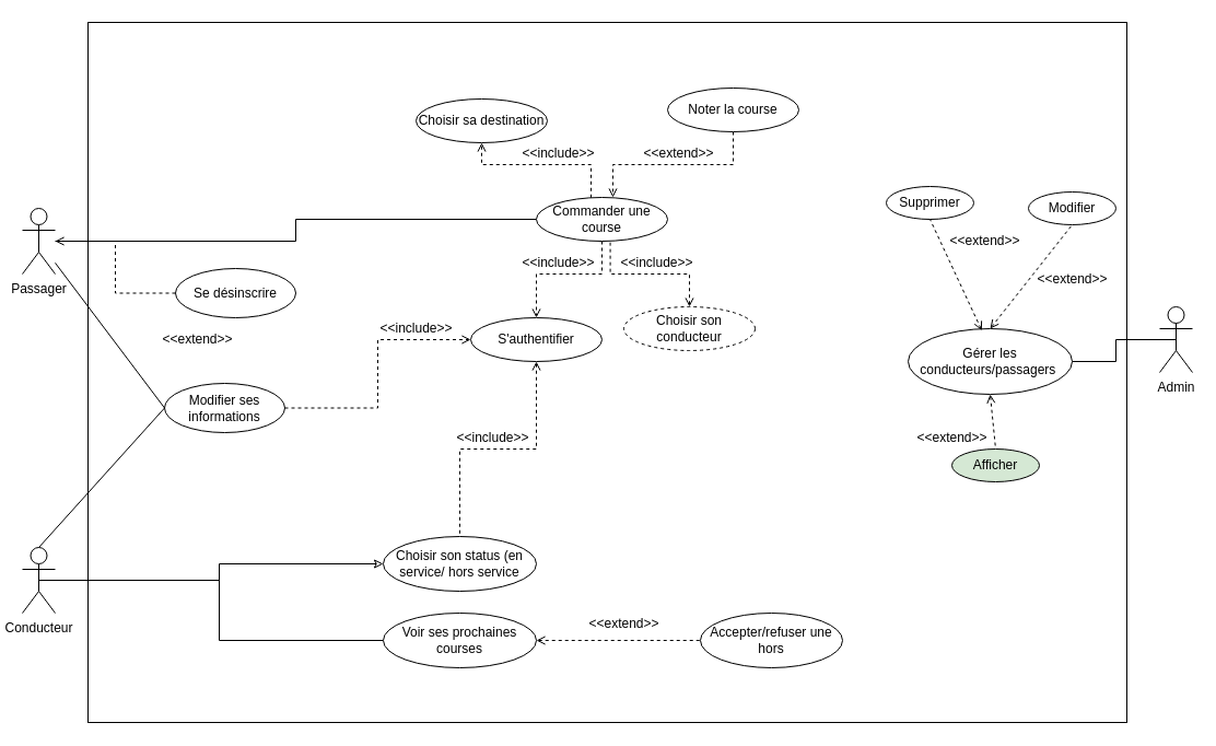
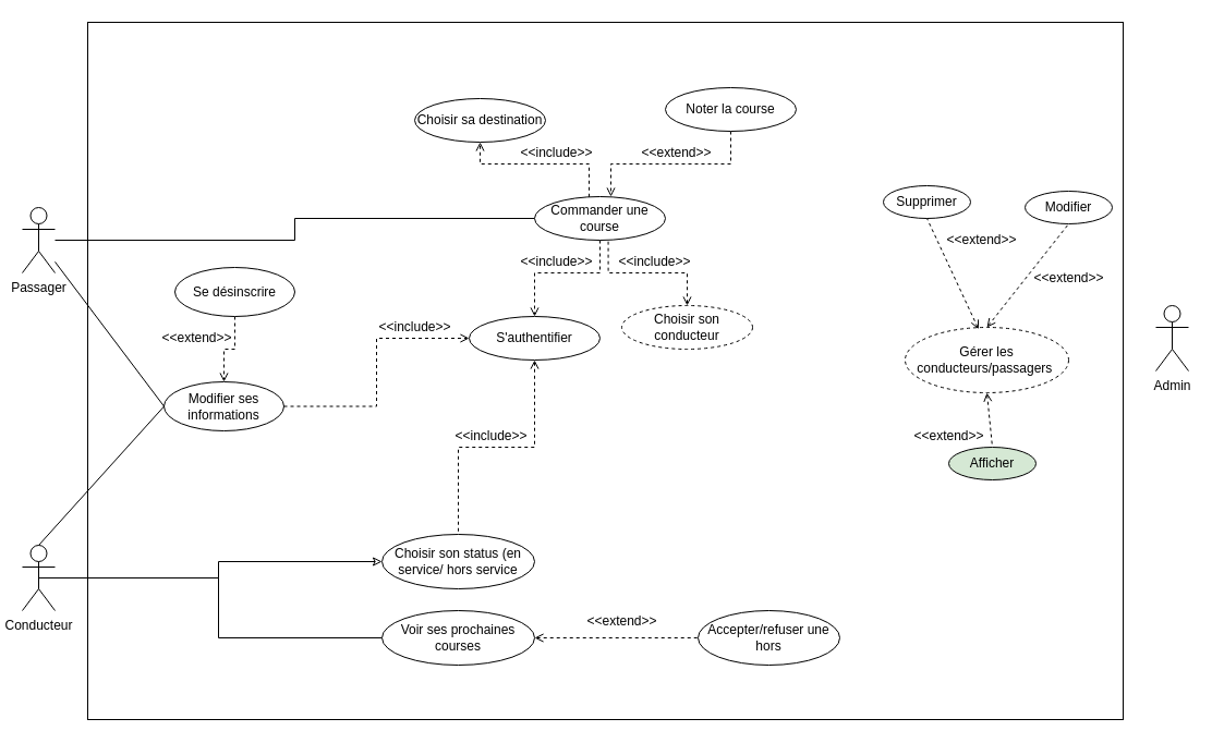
- <mxCell id="23" style="edgeStyle=orthogonalEdgeStyle;rounded=0;orthogonalLoop=1;jettySize=auto;html=1;dashed=1;startArrow=none;startFill=0;endArrow=open;endFill=0;" parent="1" source="24" target="4" edge="1"><mxGeometry relative="1" as="geometry" /></mxCell>
+ <mxCell id="23" style="edgeStyle=orthogonalEdgeStyle;rounded=0;orthogonalLoop=1;jettySize=auto;html=1;entryX=0.5;entryY=0;entryDx=0;entryDy=0;dashed=1;startArrow=none;startFill=0;endArrow=open;endFill=0;" parent="1" source="24" target="22" edge="1"><mxGeometry relative="1" as="geometry" /></mxCell>
- <mxCell id="5" style="edgeStyle=orthogonalEdgeStyle;rounded=0;orthogonalLoop=1;jettySize=auto;html=1;startArrow=none;startFill=0;endArrow=none;endFill=0;entryX=1;entryY=0.5;entryDx=0;entryDy=0;exitX=0.5;exitY=0.5;exitDx=0;exitDy=0;exitPerimeter=0;" parent="1" source="6" target="19" edge="1"><mxGeometry relative="1" as="geometry"><mxPoint x="790" y="200" as="targetPoint" /></mxGeometry></mxCell>
- <mxCell id="19" value="Gérer les conducteurs/passagers&amp;nbsp;" style="ellipse;whiteSpace=wrap;html=1;" parent="1" vertex="1"><mxGeometry x="830" y="300" width="150" height="60" as="geometry" /></mxCell>
+ <mxCell id="19" value="Gérer les conducteurs/passagers&amp;nbsp;" style="ellipse;whiteSpace=wrap;html=1;dashed=1;" parent="1" vertex="1"><mxGeometry x="830" y="300" width="150" height="60" as="geometry" /></mxCell>
